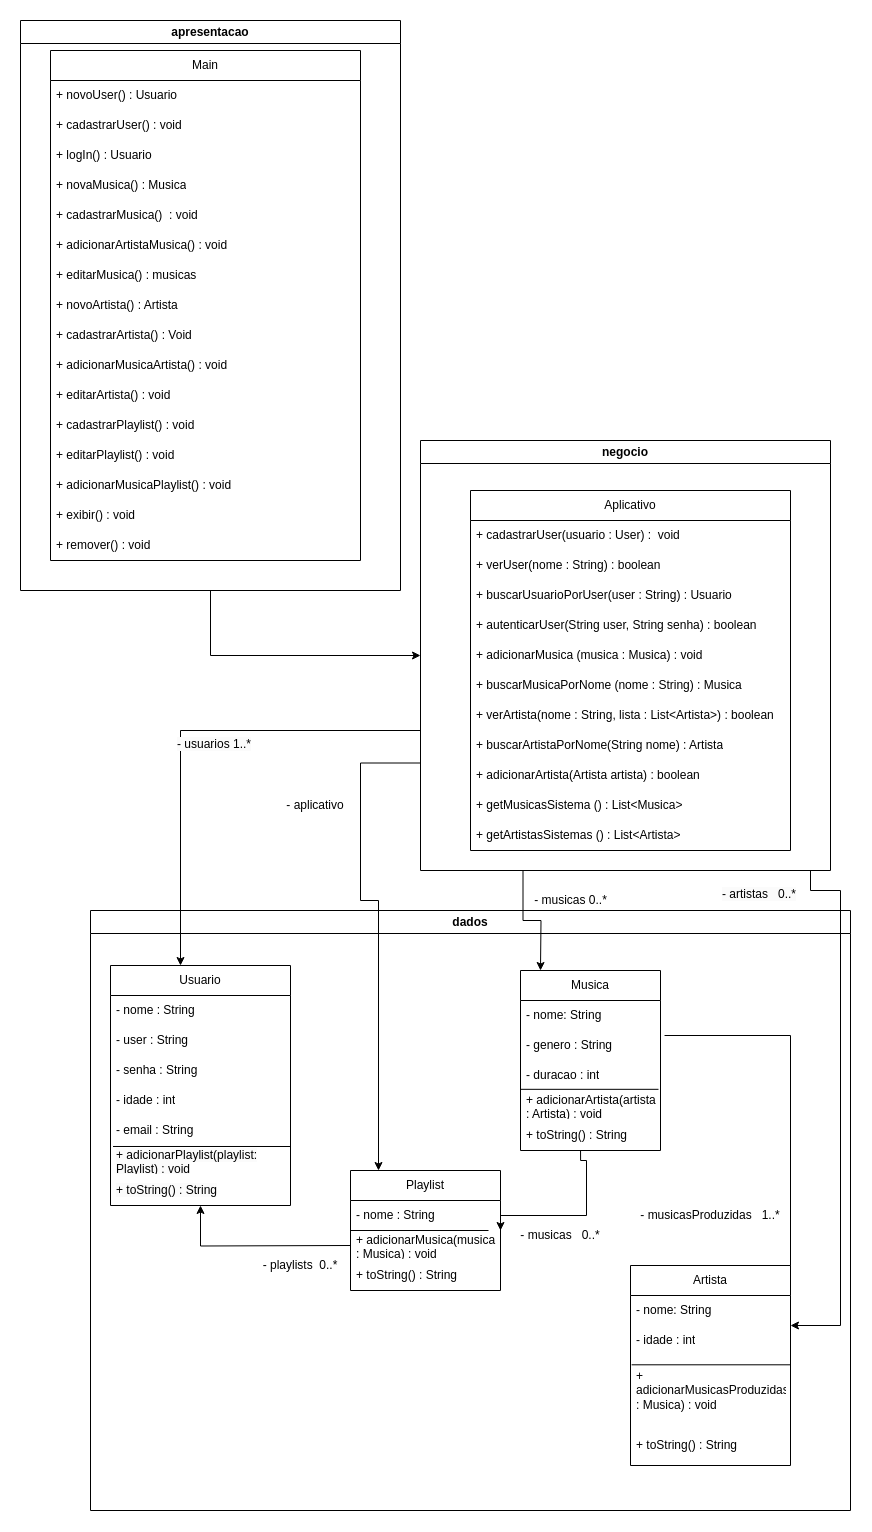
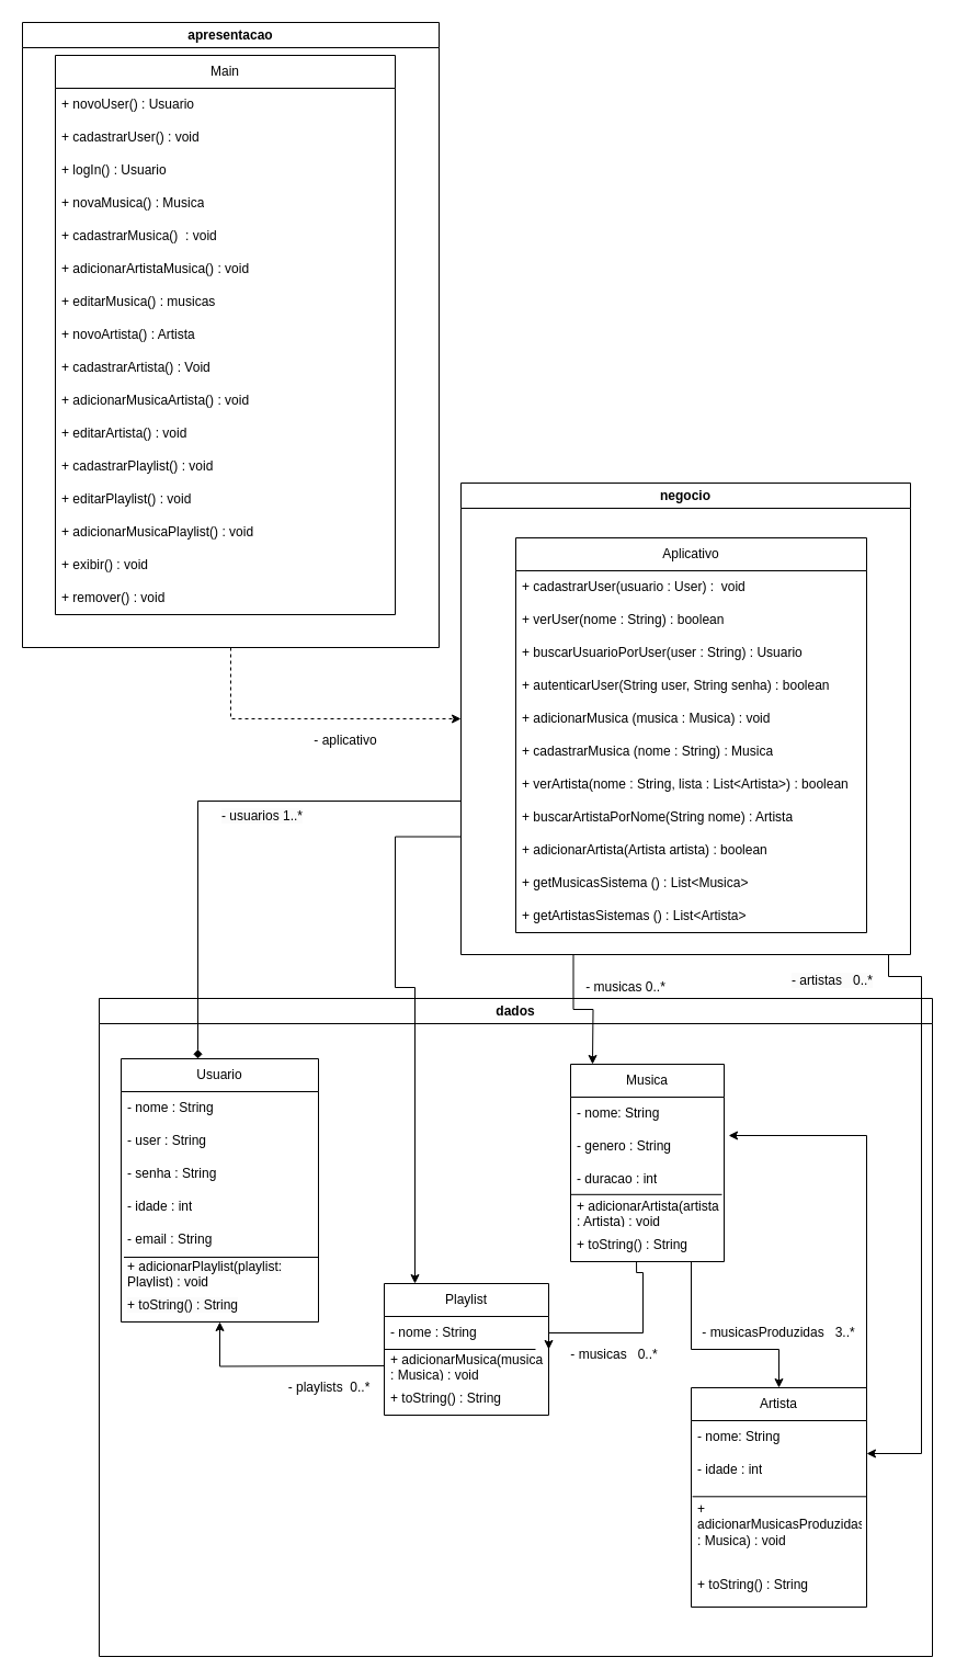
- <mxCell id="2" style="edgeStyle=orthogonalEdgeStyle;rounded=0;orthogonalLoop=1;jettySize=auto;html=1;exitX=0.5;exitY=1;exitDx=0;exitDy=0;entryX=0;entryY=0.5;entryDx=0;entryDy=0;" parent="1" source="3" target="60" edge="1"><mxGeometry relative="1" as="geometry" /></mxCell>
+ <mxCell id="2" style="edgeStyle=orthogonalEdgeStyle;rounded=0;orthogonalLoop=1;jettySize=auto;html=1;exitX=0.5;exitY=1;exitDx=0;exitDy=0;entryX=0;entryY=0.5;entryDx=0;entryDy=0;dashed=1;" parent="1" source="3" target="60" edge="1"><mxGeometry relative="1" as="geometry" /></mxCell>
- <mxCell id="67" value="+ buscarMusicaPorNome (nome : String) : Musica" style="text;strokeColor=none;fillColor=none;align=left;verticalAlign=middle;spacingLeft=4;spacingRight=4;overflow=hidden;points=[[0,0.5],[1,0.5]];portConstraint=eastwest;rotatable=0;whiteSpace=wrap;html=1;" vertex="1" parent="61"><mxGeometry y="180" width="320" height="30" as="geometry" /></mxCell>
+ <mxCell id="67" value="+ cadastrarMusica (nome : String) : Musica" style="text;strokeColor=none;fillColor=none;align=left;verticalAlign=middle;spacingLeft=4;spacingRight=4;overflow=hidden;points=[[0,0.5],[1,0.5]];portConstraint=eastwest;rotatable=0;whiteSpace=wrap;html=1;" vertex="1" parent="61"><mxGeometry y="180" width="320" height="30" as="geometry" /></mxCell>
- <mxCell id="74" value="&lt;span style=&quot;color: rgb(0, 0, 0); font-family: Helvetica; font-size: 12px; font-style: normal; font-variant-ligatures: normal; font-variant-caps: normal; font-weight: 400; letter-spacing: normal; orphans: 2; text-align: center; text-indent: 0px; text-transform: none; widows: 2; word-spacing: 0px; -webkit-text-stroke-width: 0px; background-color: rgb(251, 251, 251); text-decoration-thickness: initial; text-decoration-style: initial; text-decoration-color: initial; float: none; display: inline !important;&quot;&gt;- usuarios 1..*&lt;/span&gt;" style="text;whiteSpace=wrap;html=1;" parent="1" vertex="1"><mxGeometry x="175" y="730" width="110" height="40" as="geometry" /></mxCell>
+ <mxCell id="74" value="&lt;span style=&quot;color: rgb(0, 0, 0); font-family: Helvetica; font-size: 12px; font-style: normal; font-variant-ligatures: normal; font-variant-caps: normal; font-weight: 400; letter-spacing: normal; orphans: 2; text-align: center; text-indent: 0px; text-transform: none; widows: 2; word-spacing: 0px; -webkit-text-stroke-width: 0px; background-color: rgb(251, 251, 251); text-decoration-thickness: initial; text-decoration-style: initial; text-decoration-color: initial; float: none; display: inline !important;&quot;&gt;- usuarios 1..*&lt;/span&gt;" style="text;whiteSpace=wrap;html=1;" parent="1" vertex="1"><mxGeometry x="200" y="730" width="110" height="40" as="geometry" /></mxCell>
- <mxCell id="73" value="&lt;div&gt;- aplicativo&lt;/div&gt;" style="text;html=1;strokeColor=none;fillColor=none;align=center;verticalAlign=middle;whiteSpace=wrap;rounded=0;" parent="1" vertex="1"><mxGeometry x="270" y="790" width="90" height="30" as="geometry" /></mxCell>
+ <mxCell id="73" value="&lt;div&gt;- aplicativo&lt;/div&gt;" style="text;html=1;strokeColor=none;fillColor=none;align=center;verticalAlign=middle;whiteSpace=wrap;rounded=0;" parent="1" vertex="1"><mxGeometry x="270" y="660" width="90" height="30" as="geometry" /></mxCell>
- <mxCell id="56" style="edgeStyle=orthogonalEdgeStyle;rounded=0;orthogonalLoop=1;jettySize=auto;html=1;" parent="1" source="60" target="22" edge="1"><mxGeometry relative="1" as="geometry"><Array as="points"><mxPoint x="180" y="730" /></Array></mxGeometry></mxCell>
+ <mxCell id="56" style="edgeStyle=orthogonalEdgeStyle;rounded=0;orthogonalLoop=1;jettySize=auto;html=1;endArrow=diamond;" parent="1" source="60" target="22" edge="1"><mxGeometry relative="1" as="geometry"><Array as="points"><mxPoint x="180" y="730" /></Array></mxGeometry></mxCell>
- <mxCell id="44" style="edgeStyle=orthogonalEdgeStyle;rounded=0;orthogonalLoop=1;jettySize=auto;html=1;exitX=0.75;exitY=0;exitDx=0;exitDy=0;entryX=1.029;entryY=0.167;entryDx=0;entryDy=0;entryPerimeter=0;endArrow=none;" parent="21" source="45" target="34" edge="1"><mxGeometry relative="1" as="geometry"><Array as="points"><mxPoint x="655" y="380" /><mxPoint x="700" y="380" /><mxPoint x="700" y="180" /></Array></mxGeometry></mxCell>
+ <mxCell id="44" style="edgeStyle=orthogonalEdgeStyle;rounded=0;orthogonalLoop=1;jettySize=auto;html=1;exitX=0.75;exitY=0;exitDx=0;exitDy=0;entryX=1.029;entryY=0.167;entryDx=0;entryDy=0;entryPerimeter=0;" parent="21" source="45" target="34" edge="1"><mxGeometry relative="1" as="geometry"><Array as="points"><mxPoint x="655" y="380" /><mxPoint x="700" y="380" /><mxPoint x="700" y="180" /></Array></mxGeometry></mxCell>
- <mxCell id="55" value="- musicasProduzidas&amp;nbsp; &amp;nbsp;1..*" style="text;html=1;strokeColor=none;fillColor=none;align=center;verticalAlign=middle;whiteSpace=wrap;rounded=0;" parent="21" vertex="1"><mxGeometry x="540" y="290" width="160" height="30" as="geometry" /></mxCell>
+ <mxCell id="55" value="- musicasProduzidas&amp;nbsp; &amp;nbsp;3..*" style="text;html=1;strokeColor=none;fillColor=none;align=center;verticalAlign=middle;whiteSpace=wrap;rounded=0;" parent="21" vertex="1"><mxGeometry x="540" y="290" width="160" height="30" as="geometry" /></mxCell>
+ <mxCell id="31" style="edgeStyle=orthogonalEdgeStyle;rounded=0;orthogonalLoop=1;jettySize=auto;html=1;entryX=0.5;entryY=0;entryDx=0;entryDy=0;" parent="21" source="32" target="45" edge="1"><mxGeometry relative="1" as="geometry"><Array as="points"><mxPoint x="540" y="320" /><mxPoint x="620" y="320" /></Array></mxGeometry></mxCell>
